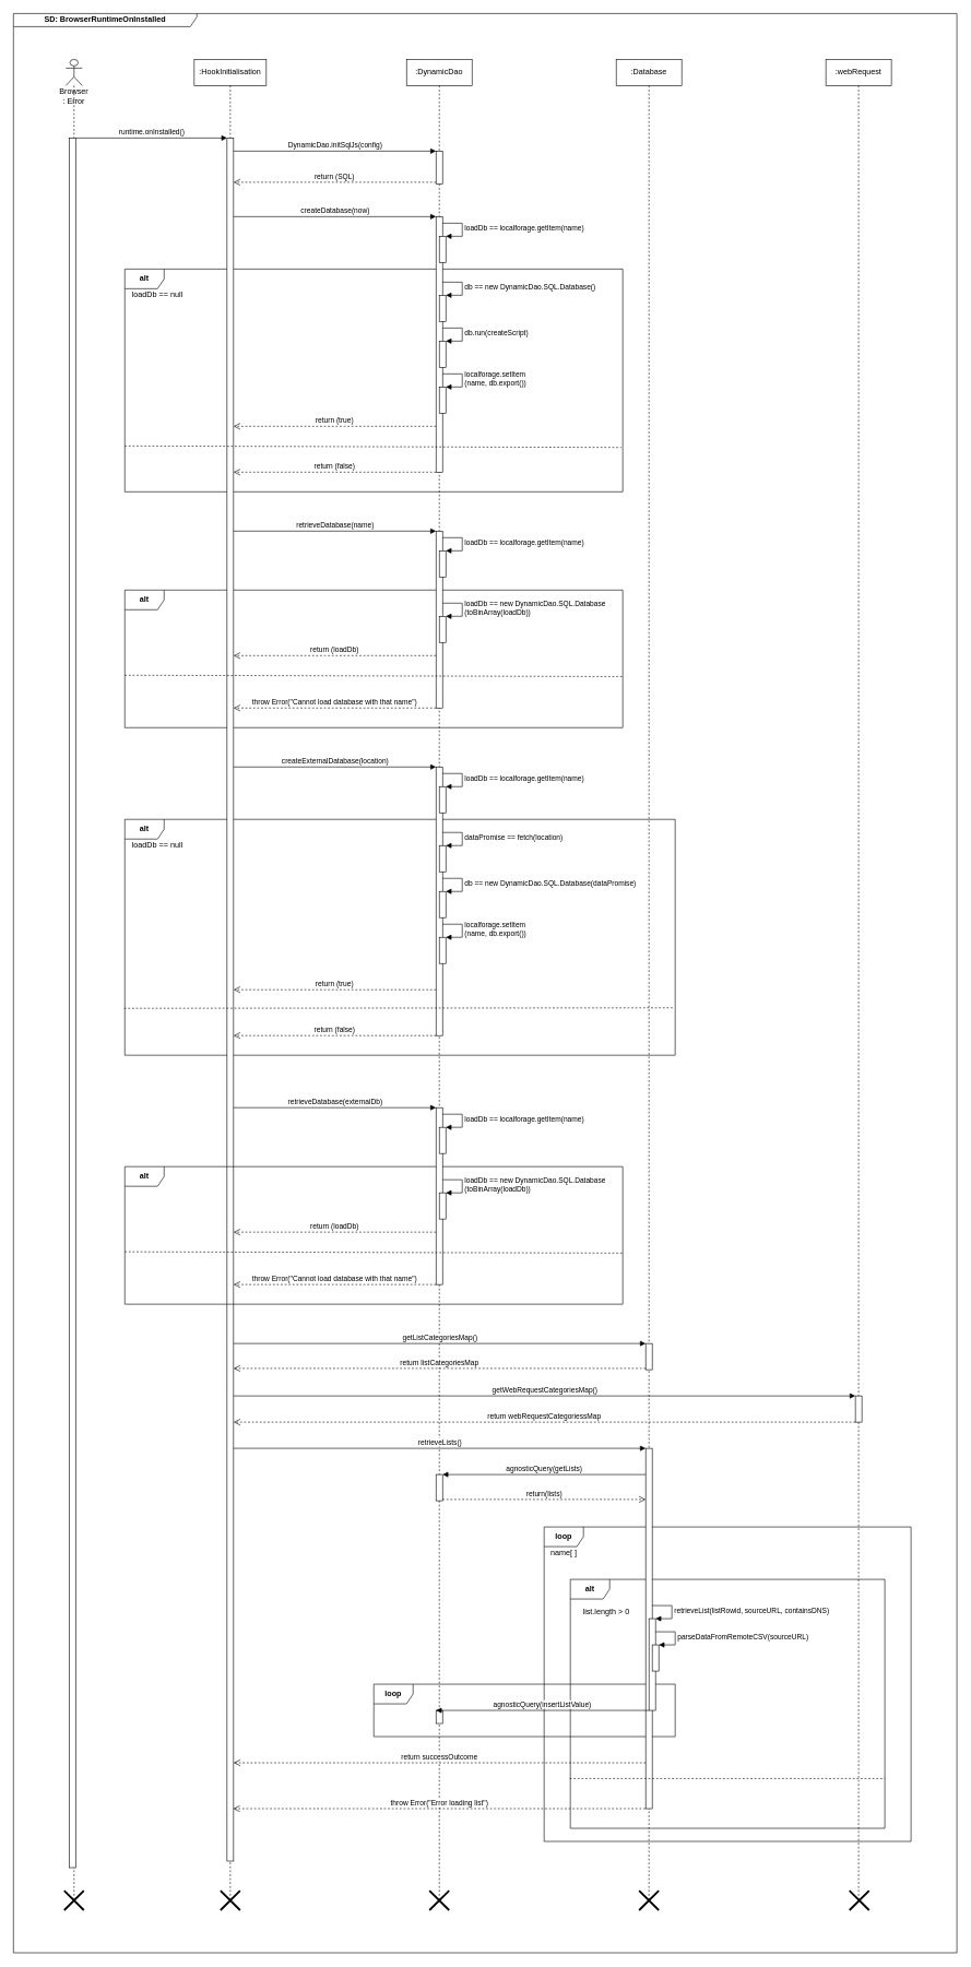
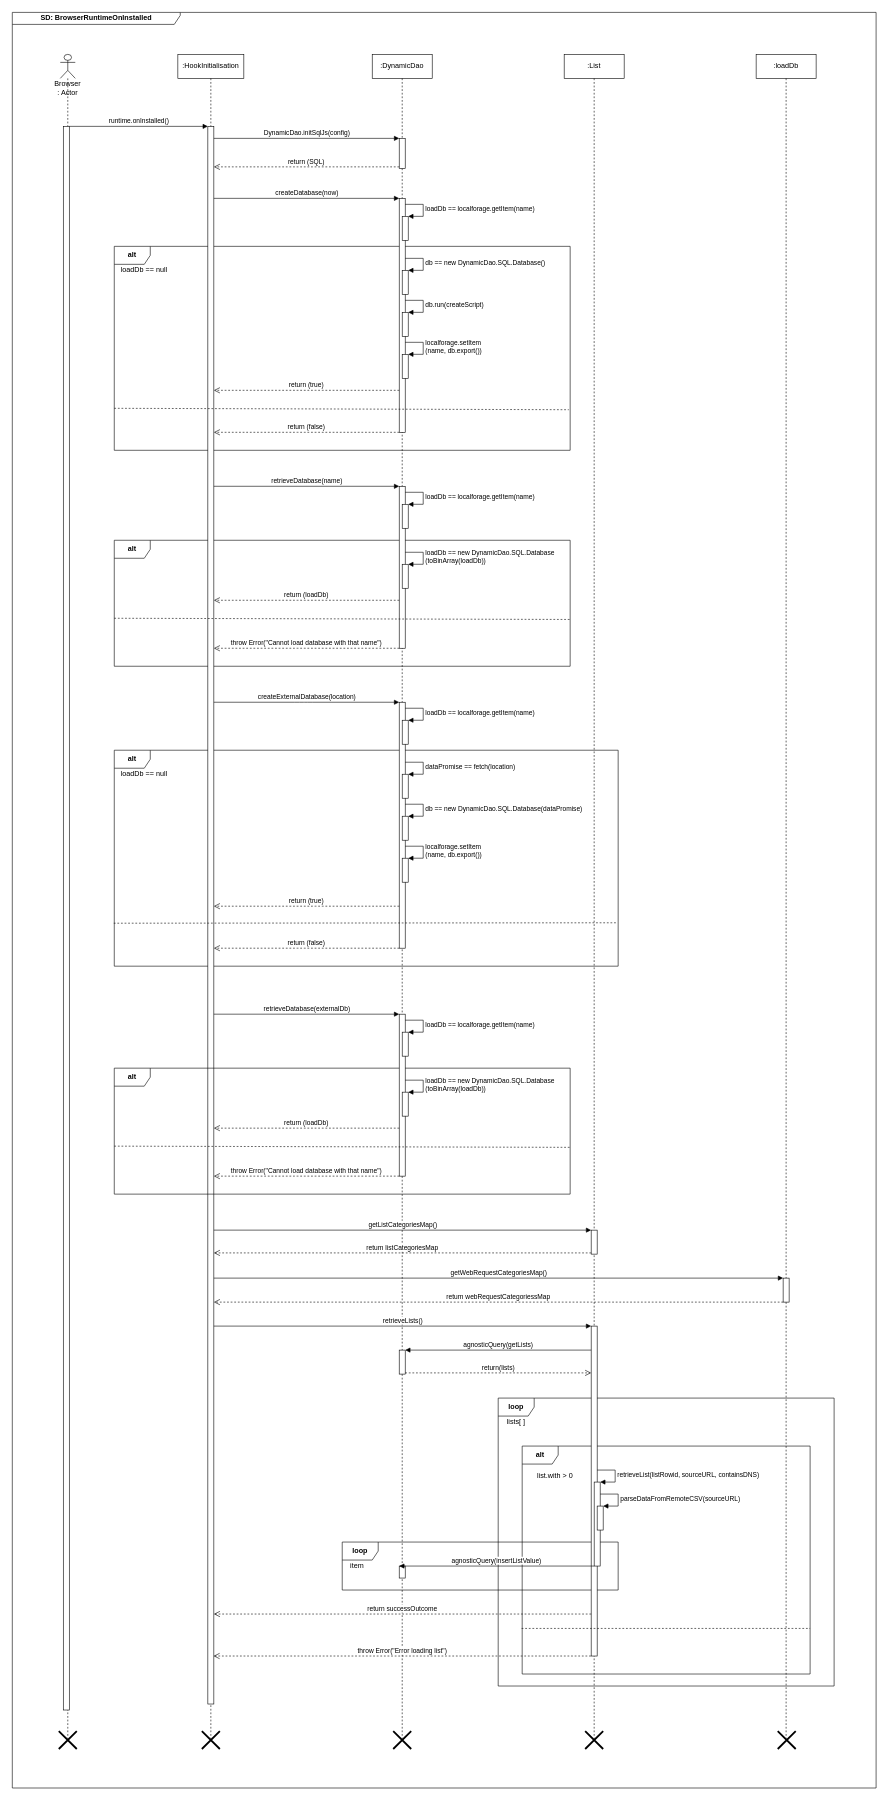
- <mxCell id="25" value=":Database" style="shape=umlLifeline;perimeter=lifelinePerimeter;whiteSpace=wrap;html=1;container=1;collapsible=0;recursiveResize=0;outlineConnect=0;noLabel=0;" parent="1" vertex="1"><mxGeometry x="940" y="90" width="100" height="2810" as="geometry" /></mxCell>
+ <mxCell id="25" value=":List" style="shape=umlLifeline;perimeter=lifelinePerimeter;whiteSpace=wrap;html=1;container=1;collapsible=0;recursiveResize=0;outlineConnect=0;noLabel=0;" parent="1" vertex="1"><mxGeometry x="940" y="90" width="100" height="2810" as="geometry" /></mxCell>
- <mxCell id="27" value=":webRequest" style="shape=umlLifeline;perimeter=lifelinePerimeter;whiteSpace=wrap;html=1;container=1;collapsible=0;recursiveResize=0;outlineConnect=0;noLabel=0;" parent="1" vertex="1"><mxGeometry x="1260" y="90" width="100" height="2810" as="geometry" /></mxCell>
+ <mxCell id="27" value=":loadDb" style="shape=umlLifeline;perimeter=lifelinePerimeter;whiteSpace=wrap;html=1;container=1;collapsible=0;recursiveResize=0;outlineConnect=0;noLabel=0;" parent="1" vertex="1"><mxGeometry x="1260" y="90" width="100" height="2810" as="geometry" /></mxCell>
- <mxCell id="22" value="Browser : Error" style="shape=umlLifeline;participant=umlActor;perimeter=lifelinePerimeter;whiteSpace=wrap;html=1;container=1;collapsible=0;recursiveResize=0;verticalAlign=top;spacingTop=36;outlineConnect=0;" parent="1" vertex="1"><mxGeometry x="100" y="90" width="25" height="2810" as="geometry" /></mxCell>
+ <mxCell id="22" value="Browser : Actor" style="shape=umlLifeline;participant=umlActor;perimeter=lifelinePerimeter;whiteSpace=wrap;html=1;container=1;collapsible=0;recursiveResize=0;verticalAlign=top;spacingTop=36;outlineConnect=0;" parent="1" vertex="1"><mxGeometry x="100" y="90" width="25" height="2810" as="geometry" /></mxCell>
- <mxCell id="79" value="name[ ]" style="text;html=1;strokeColor=none;fillColor=none;align=center;verticalAlign=middle;whiteSpace=wrap;rounded=0;" parent="1" vertex="1"><mxGeometry x="830" y="2360" width="60" height="20" as="geometry" /></mxCell>
+ <mxCell id="79" value="lists[ ]" style="text;html=1;strokeColor=none;fillColor=none;align=center;verticalAlign=middle;whiteSpace=wrap;rounded=0;" parent="1" vertex="1"><mxGeometry x="830" y="2360" width="60" height="20" as="geometry" /></mxCell>
- <mxCell id="87" value="list.length &amp;gt; 0" style="text;html=1;strokeColor=none;fillColor=none;align=center;verticalAlign=middle;whiteSpace=wrap;rounded=0;" parent="1" vertex="1"><mxGeometry x="880" y="2450" width="90" height="20" as="geometry" /></mxCell>
+ <mxCell id="87" value="list.with &amp;gt; 0" style="text;html=1;strokeColor=none;fillColor=none;align=center;verticalAlign=middle;whiteSpace=wrap;rounded=0;" parent="1" vertex="1"><mxGeometry x="880" y="2450" width="90" height="20" as="geometry" /></mxCell>
+ <mxCell id="80" value="item" style="text;html=1;strokeColor=none;fillColor=none;align=center;verticalAlign=middle;whiteSpace=wrap;rounded=0;" parent="1" vertex="1"><mxGeometry x="570" y="2600" width="50" height="20" as="geometry" /></mxCell>
